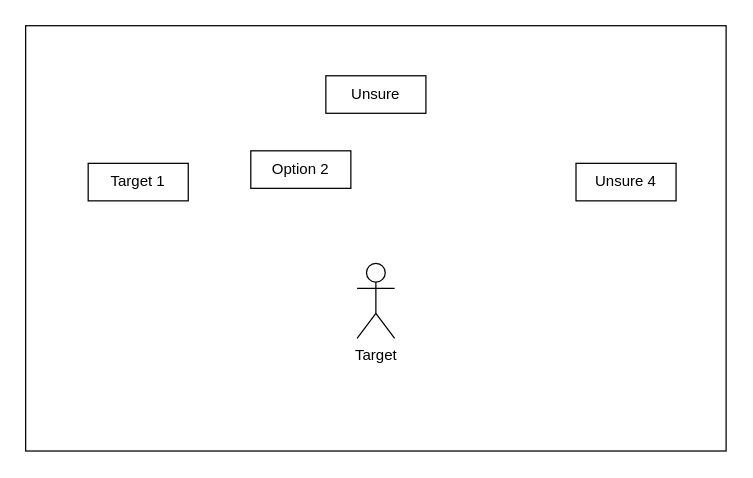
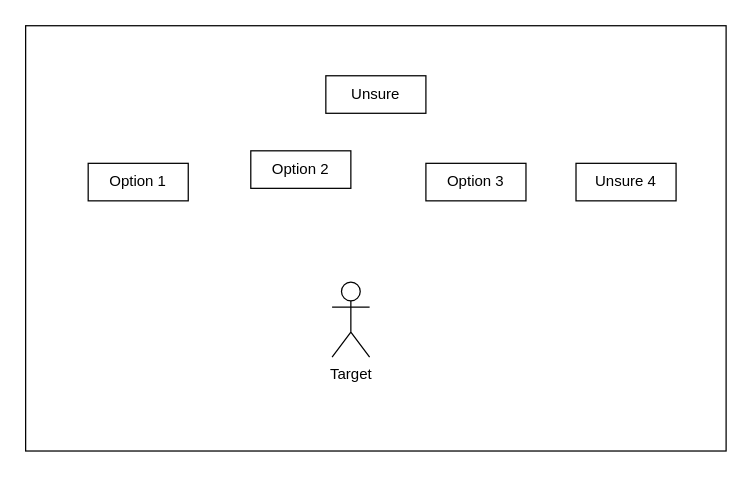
- <mxCell id="4" value="Target 1" style="rounded=0;whiteSpace=wrap;html=1;" vertex="1" parent="1"><mxGeometry x="70" y="130" width="80" height="30" as="geometry" /></mxCell>
+ <mxCell id="4" value="Option 1" style="rounded=0;whiteSpace=wrap;html=1;" vertex="1" parent="1"><mxGeometry x="70" y="130" width="80" height="30" as="geometry" /></mxCell>
+ <mxCell id="6" value="Option 3" style="rounded=0;whiteSpace=wrap;html=1;" vertex="1" parent="1"><mxGeometry x="340" y="130" width="80" height="30" as="geometry" /></mxCell>
- <mxCell id="3" value="Target" style="shape=umlActor;verticalLabelPosition=bottom;verticalAlign=top;html=1;outlineConnect=0;" vertex="1" parent="1"><mxGeometry x="285" y="210" width="30" height="60" as="geometry" /></mxCell>
+ <mxCell id="3" value="Target" style="shape=umlActor;verticalLabelPosition=bottom;verticalAlign=top;html=1;outlineConnect=0;" vertex="1" parent="1"><mxGeometry x="265" y="225" width="30" height="60" as="geometry" /></mxCell>
